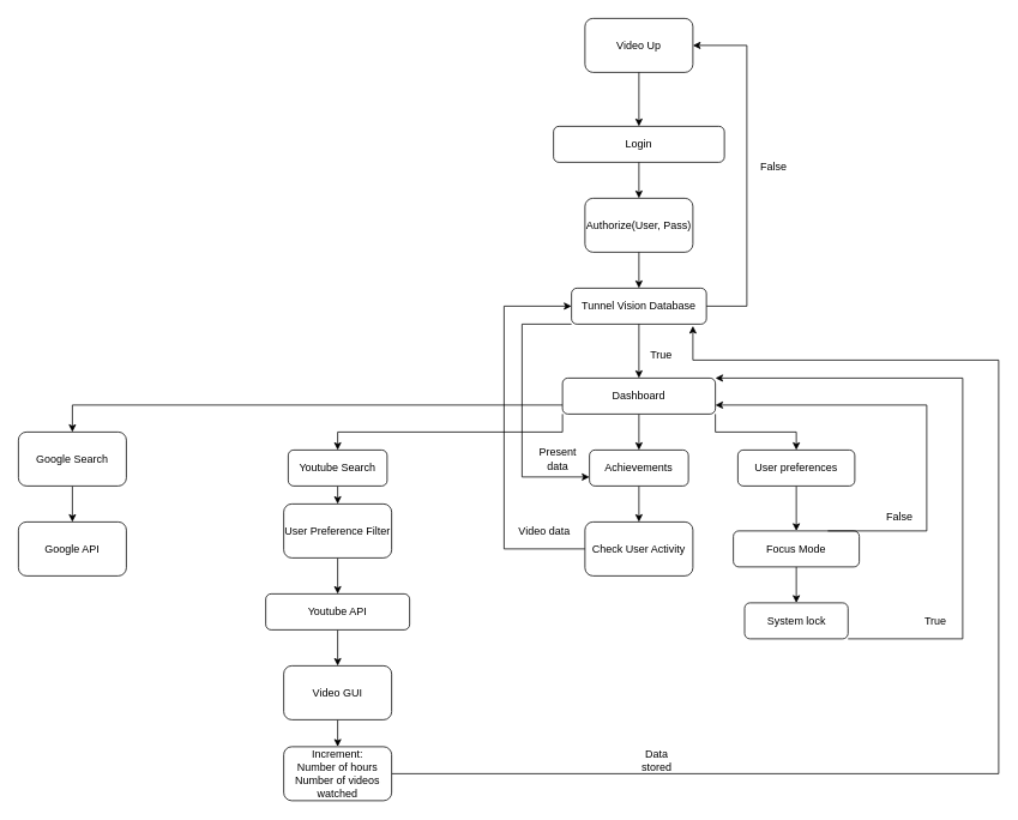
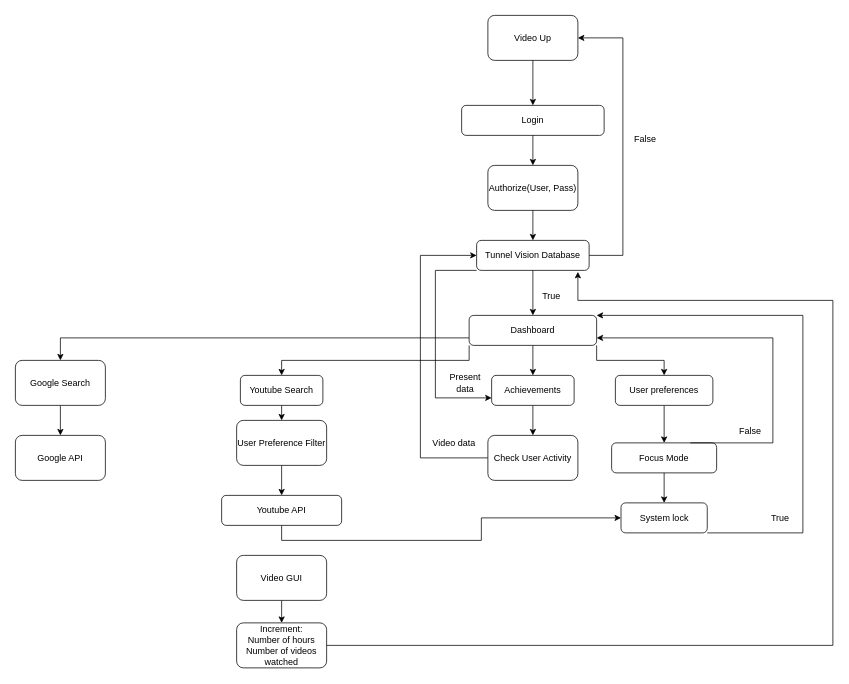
- <mxCell id="6" style="edgeStyle=orthogonalEdgeStyle;rounded=0;orthogonalLoop=1;jettySize=auto;html=1;exitX=0.5;exitY=1;exitDx=0;exitDy=0;entryX=0.5;entryY=0;entryDx=0;entryDy=0;" edge="1" parent="1" source="7" target="42"><mxGeometry relative="1" as="geometry" /></mxCell>
+ <mxCell id="6" style="edgeStyle=orthogonalEdgeStyle;rounded=0;orthogonalLoop=1;jettySize=auto;html=1;exitX=0.5;exitY=1;exitDx=0;exitDy=0;" edge="1" parent="1" source="7" target="13"><mxGeometry relative="1" as="geometry" /></mxCell>
- <mxCell id="45" value="Data stored" style="text;html=1;strokeColor=none;fillColor=none;align=center;verticalAlign=middle;whiteSpace=wrap;rounded=0;" vertex="1" parent="1"><mxGeometry x="700" y="830" width="60" height="30" as="geometry" /></mxCell>
